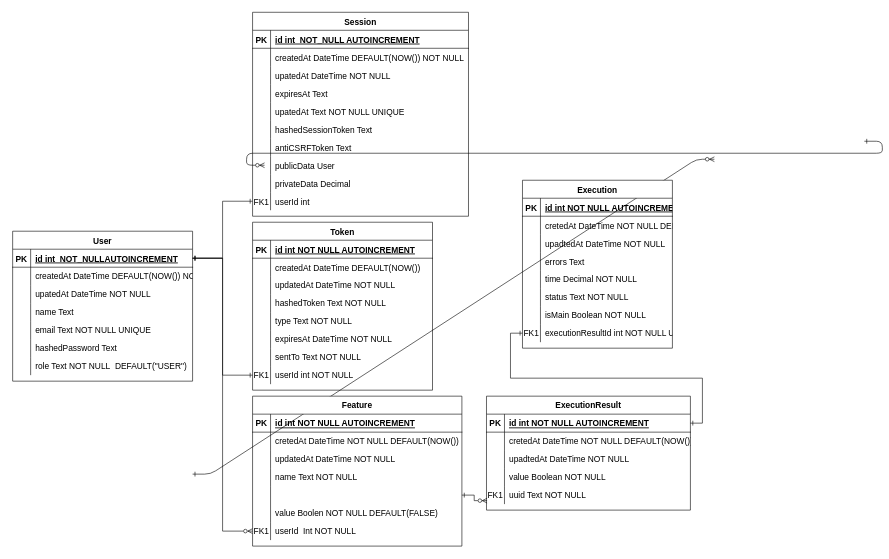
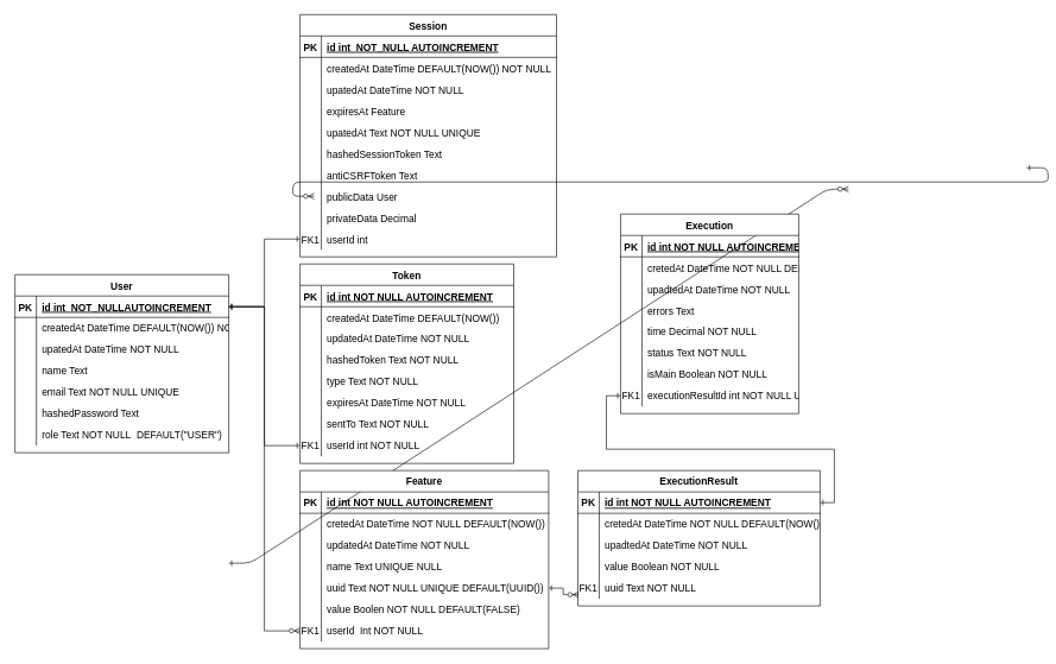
- <mxCell id="38" value="expiresAt Text" style="shape=partialRectangle;overflow=hidden;connectable=0;fillColor=none;top=0;left=0;bottom=0;right=0;align=left;spacingLeft=6;fontSize=14;" vertex="1" parent="36"><mxGeometry x="30" width="330" height="30" as="geometry"><mxRectangle width="330" height="30" as="alternateBounds" /></mxGeometry></mxCell>
+ <mxCell id="38" value="expiresAt Feature" style="shape=partialRectangle;overflow=hidden;connectable=0;fillColor=none;top=0;left=0;bottom=0;right=0;align=left;spacingLeft=6;fontSize=14;" vertex="1" parent="36"><mxGeometry x="30" width="330" height="30" as="geometry"><mxRectangle width="330" height="30" as="alternateBounds" /></mxGeometry></mxCell>
- <mxCell id="94" value="name Text NOT NULL" style="shape=partialRectangle;overflow=hidden;connectable=0;fillColor=none;top=0;left=0;bottom=0;right=0;align=left;spacingLeft=6;fontSize=14;" vertex="1" parent="92"><mxGeometry x="30" width="319" height="30" as="geometry"><mxRectangle width="319" height="30" as="alternateBounds" /></mxGeometry></mxCell>
+ <mxCell id="94" value="name Text UNIQUE NULL" style="shape=partialRectangle;overflow=hidden;connectable=0;fillColor=none;top=0;left=0;bottom=0;right=0;align=left;spacingLeft=6;fontSize=14;" vertex="1" parent="92"><mxGeometry x="30" width="319" height="30" as="geometry"><mxRectangle width="319" height="30" as="alternateBounds" /></mxGeometry></mxCell>
+ <mxCell id="97" value="uuid Text NOT NULL UNIQUE DEFAULT(UUID())" style="shape=partialRectangle;overflow=hidden;connectable=0;fillColor=none;top=0;left=0;bottom=0;right=0;align=left;spacingLeft=6;fontSize=14;" vertex="1" parent="95"><mxGeometry x="30" width="319" height="30" as="geometry"><mxRectangle width="319" height="30" as="alternateBounds" /></mxGeometry></mxCell>
